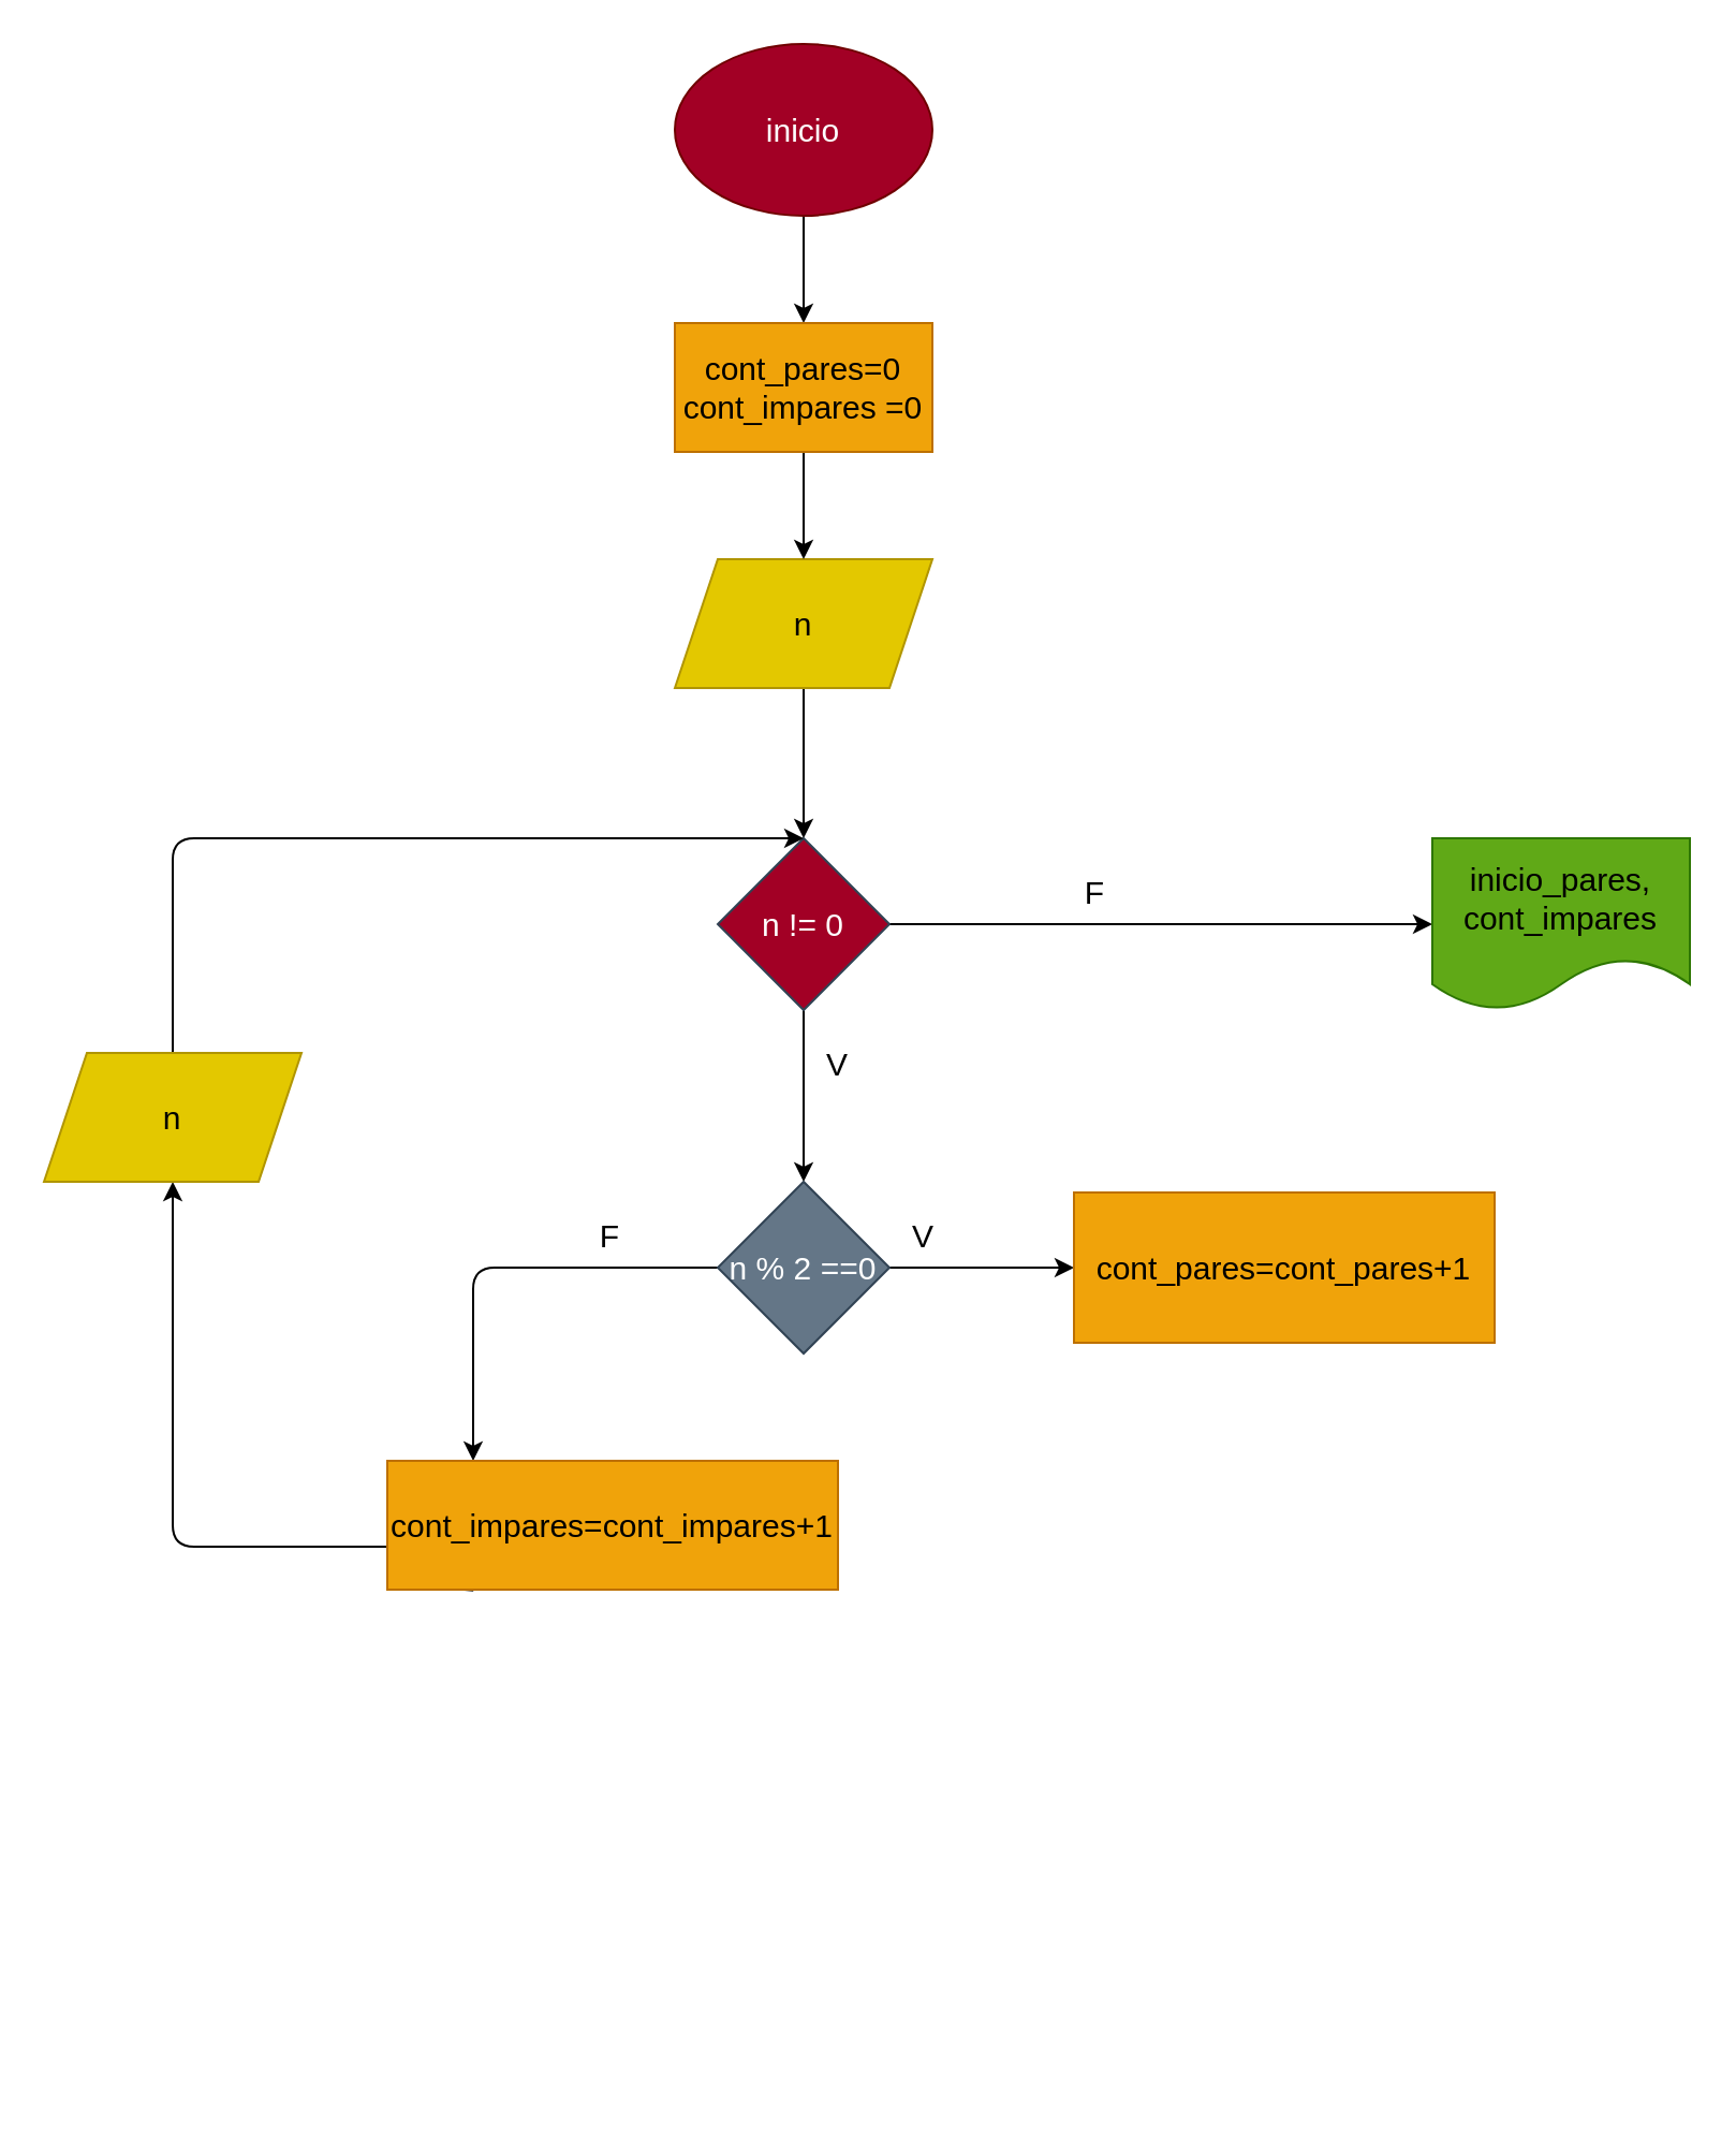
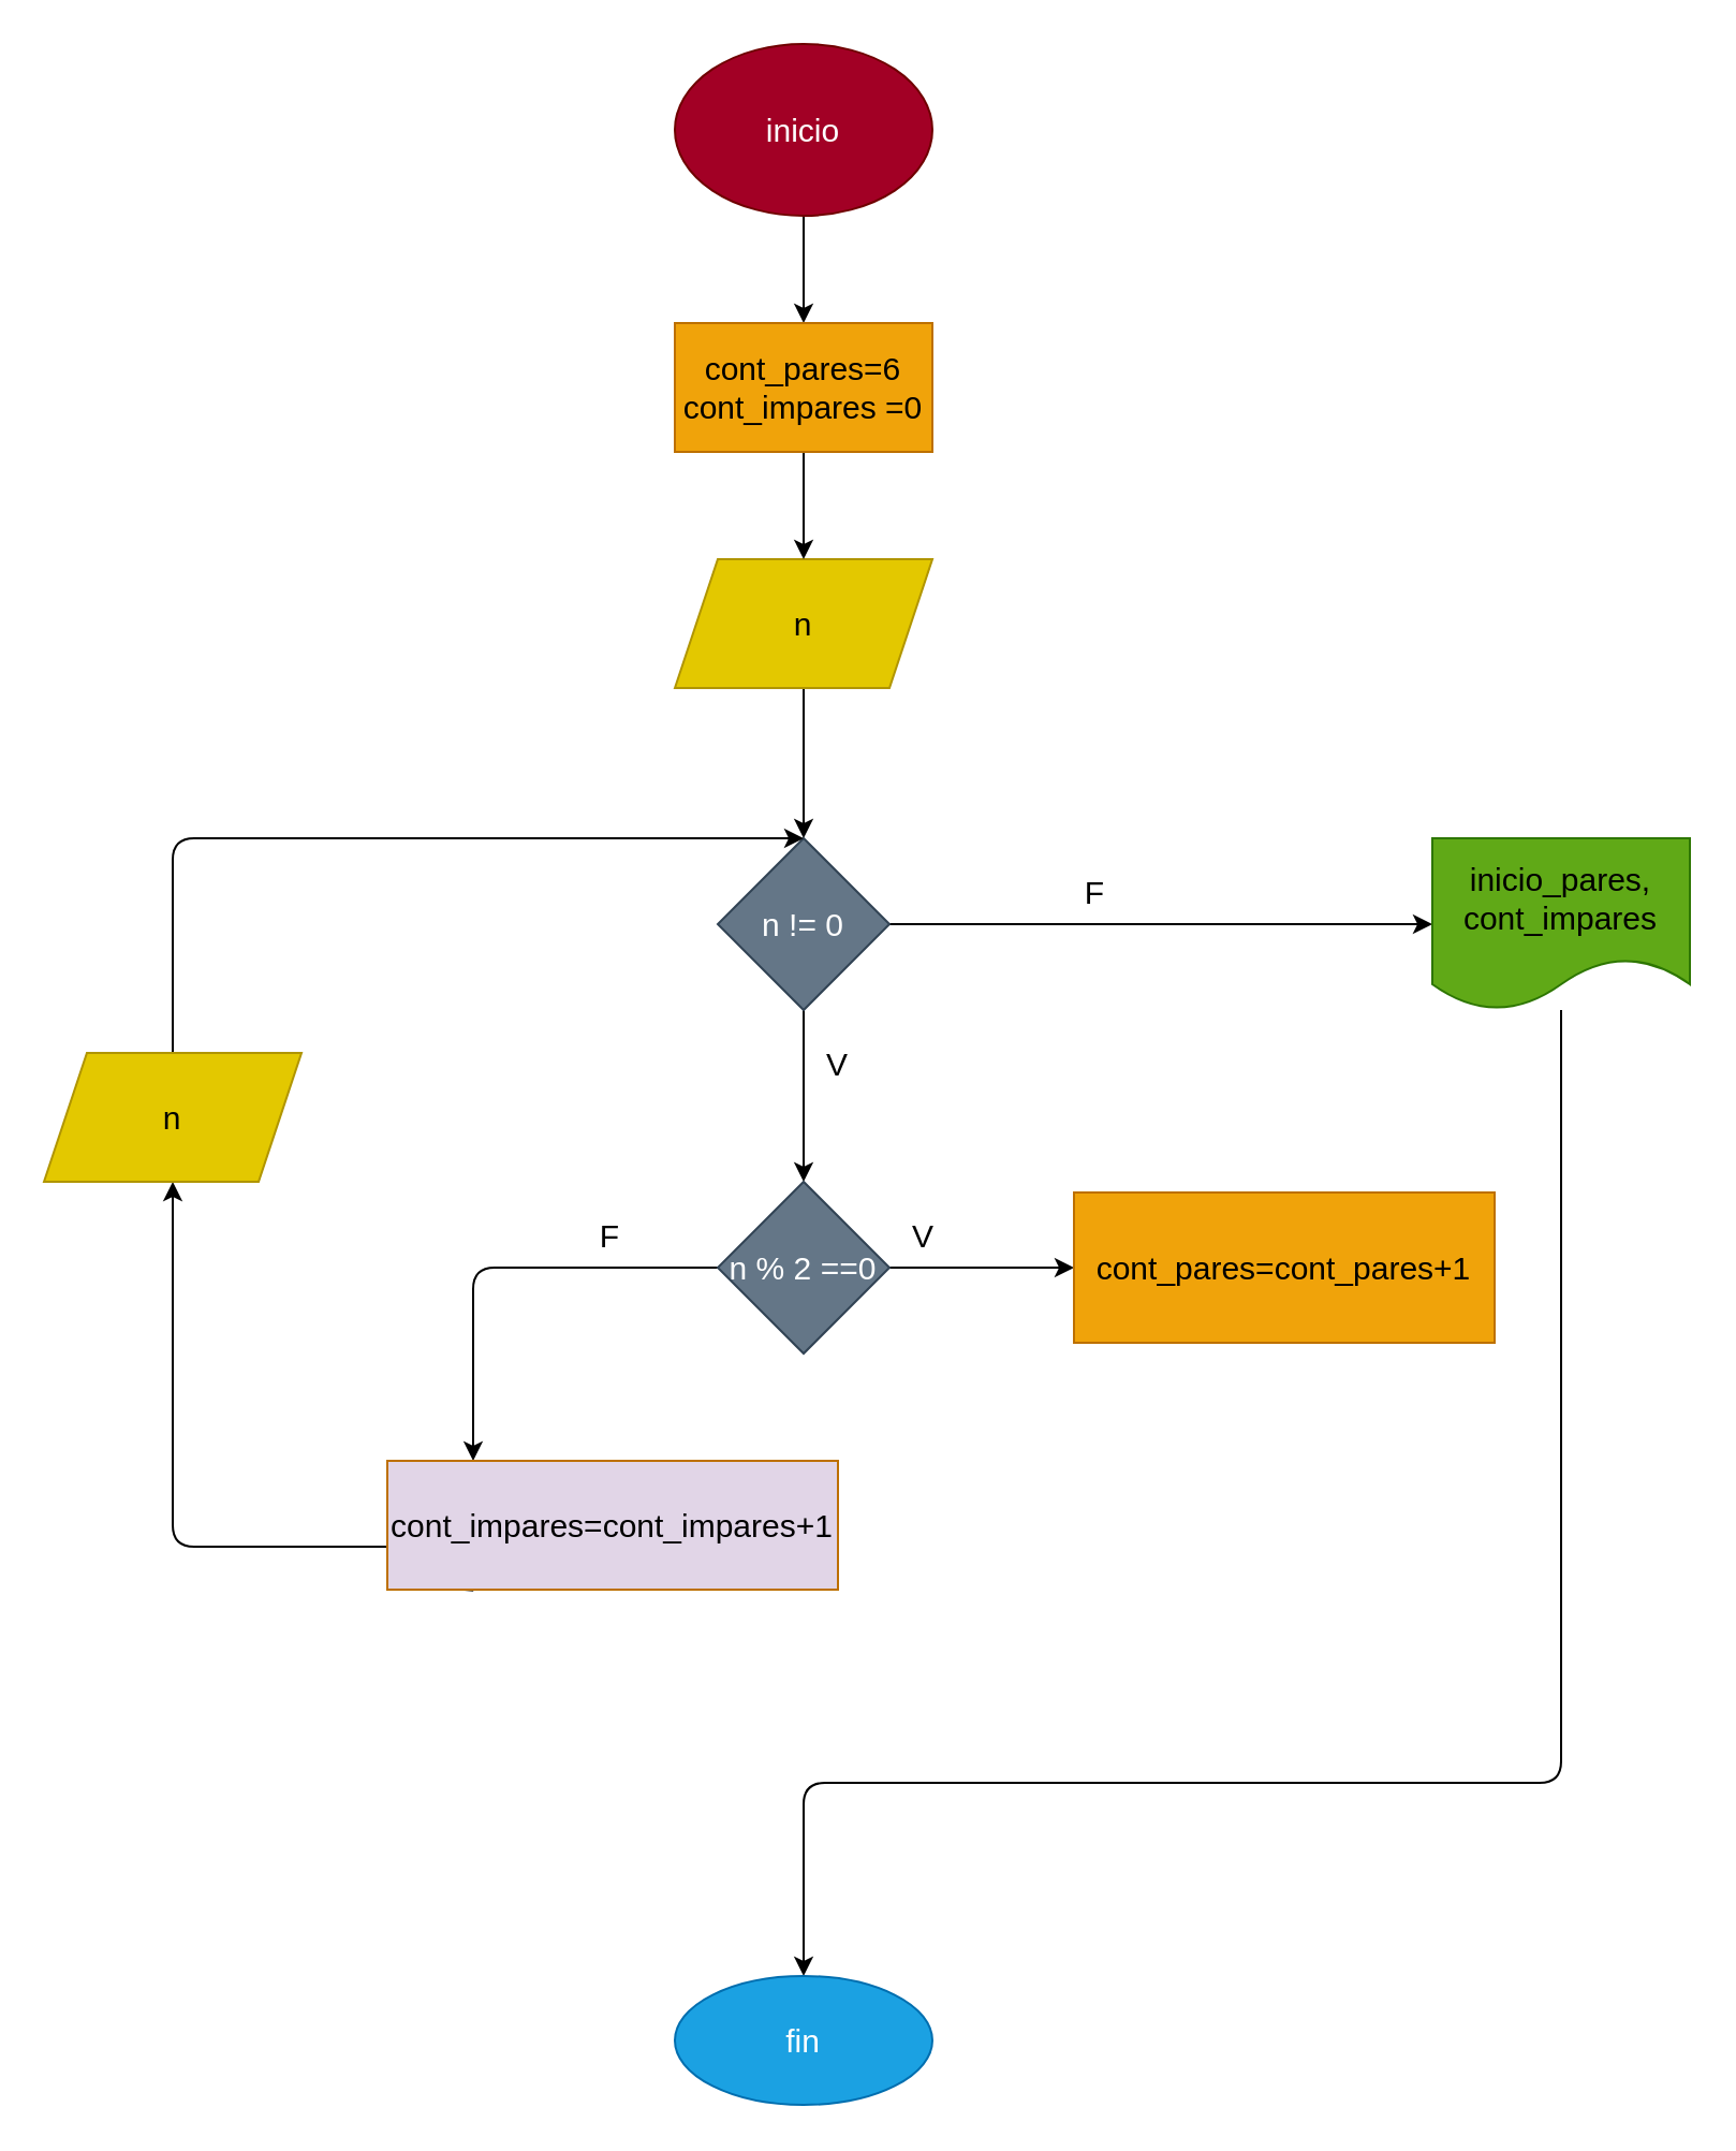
- <mxCell id="14" value="cont_pares=0&lt;br&gt;cont_impares =0" style="rounded=0;whiteSpace=wrap;html=1;fontSize=15;fillColor=#f0a30a;fontColor=#000000;strokeColor=#BD7000;" vertex="1" parent="1"><mxGeometry x="314" y="150" width="120" height="60" as="geometry" /></mxCell>
+ <mxCell id="14" value="cont_pares=6&lt;br&gt;cont_impares =0" style="rounded=0;whiteSpace=wrap;html=1;fontSize=15;fillColor=#f0a30a;fontColor=#000000;strokeColor=#BD7000;" vertex="1" parent="1"><mxGeometry x="314" y="150" width="120" height="60" as="geometry" /></mxCell>
- <mxCell id="8" value="n != 0" style="rhombus;whiteSpace=wrap;html=1;fontSize=15;fillColor=#a20025;fontColor=#ffffff;strokeColor=#314354;" vertex="1" parent="1"><mxGeometry x="334" y="390" width="80" height="80" as="geometry" /></mxCell>
+ <mxCell id="8" value="n != 0" style="rhombus;whiteSpace=wrap;html=1;fontSize=15;fillColor=#647687;fontColor=#ffffff;strokeColor=#314354;" vertex="1" parent="1"><mxGeometry x="334" y="390" width="80" height="80" as="geometry" /></mxCell>
- <mxCell id="17" value="&lt;span&gt;cont_impares=cont_impares+1&lt;/span&gt;" style="whiteSpace=wrap;html=1;fontSize=15;fillColor=#f0a30a;fontColor=#000000;strokeColor=#BD7000;" vertex="1" parent="1"><mxGeometry x="180" y="680" width="210" height="60" as="geometry" /></mxCell>
+ <mxCell id="17" value="&lt;span&gt;cont_impares=cont_impares+1&lt;/span&gt;" style="whiteSpace=wrap;html=1;fontSize=15;fillColor=#e1d5e7;fontColor=#000000;strokeColor=#BD7000;" vertex="1" parent="1"><mxGeometry x="180" y="680" width="210" height="60" as="geometry" /></mxCell>
+ <mxCell id="20" value="" style="edgeStyle=none;html=1;fontSize=15;" edge="1" parent="1" source="21" target="22"><mxGeometry relative="1" as="geometry"><Array as="points"><mxPoint x="727" y="830" /><mxPoint x="374" y="830" /></Array></mxGeometry></mxCell>
+ <mxCell id="22" value="fin" style="ellipse;whiteSpace=wrap;html=1;fontSize=15;fillColor=#1ba1e2;fontColor=#ffffff;strokeColor=#006EAF;" vertex="1" parent="1"><mxGeometry x="314" y="920" width="120" height="60" as="geometry" /></mxCell>
